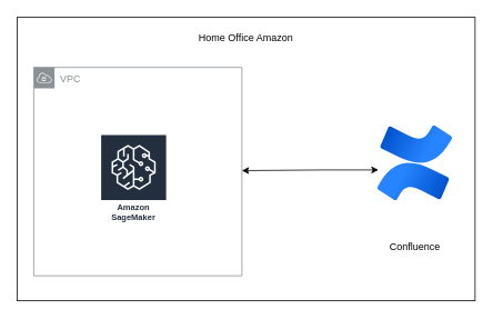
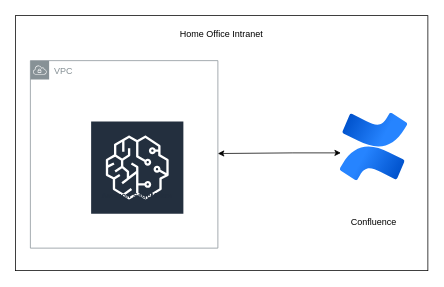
- <mxCell id="8" value="Home Office Amazon&lt;br&gt;" style="text;html=1;strokeColor=none;fillColor=none;align=center;verticalAlign=middle;whiteSpace=wrap;rounded=0;" vertex="1" parent="1"><mxGeometry x="200" y="30" width="190" height="30" as="geometry" /></mxCell>
+ <mxCell id="8" value="Home Office Intranet&lt;br&gt;" style="text;html=1;strokeColor=none;fillColor=none;align=center;verticalAlign=middle;whiteSpace=wrap;rounded=0;" vertex="1" parent="1"><mxGeometry x="200" y="30" width="190" height="30" as="geometry" /></mxCell>
- <mxCell id="7" value="Amazon SageMaker" style="sketch=0;outlineConnect=0;fontColor=#232F3E;gradientColor=none;strokeColor=#ffffff;fillColor=#232F3E;dashed=0;verticalLabelPosition=middle;verticalAlign=bottom;align=center;html=1;whiteSpace=wrap;fontSize=10;fontStyle=1;spacing=3;shape=mxgraph.aws4.productIcon;prIcon=mxgraph.aws4.sagemaker;" vertex="1" parent="1"><mxGeometry x="120" y="160" width="80" height="110" as="geometry" /></mxCell>
+ <mxCell id="7" value="Amazon SageMaker" style="sketch=0;outlineConnect=0;fontColor=#232F3E;gradientColor=none;strokeColor=#ffffff;fillColor=#232F3E;dashed=0;verticalLabelPosition=middle;verticalAlign=bottom;align=center;html=1;whiteSpace=wrap;fontSize=10;fontStyle=1;spacing=3;shape=mxgraph.aws4.productIcon;prIcon=mxgraph.aws4.sagemaker;" vertex="1" parent="1"><mxGeometry x="120" y="160" width="125" height="110" as="geometry" /></mxCell>
